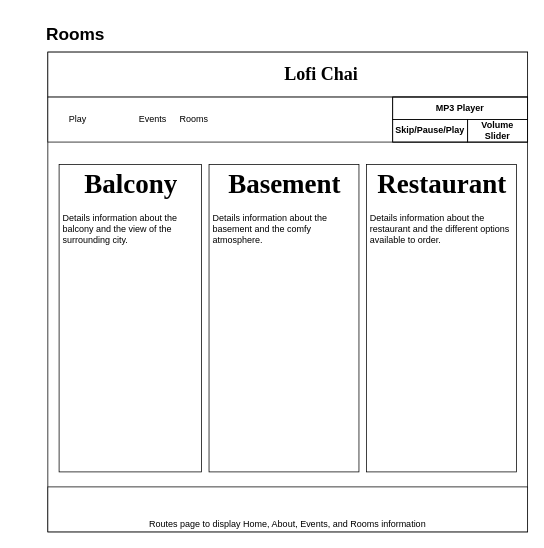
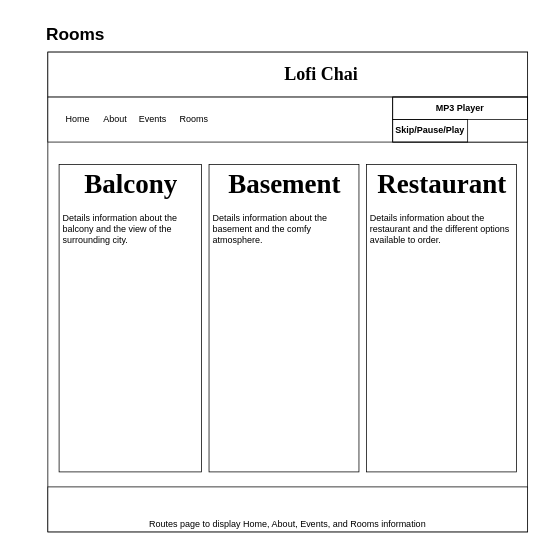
- <mxCell id="6" value="Play" style="text;html=1;strokeColor=none;fillColor=none;align=center;verticalAlign=middle;whiteSpace=wrap;rounded=0;" vertex="1" parent="1"><mxGeometry x="83" y="149" width="40" height="20" as="geometry" /></mxCell>
+ <mxCell id="6" value="Home" style="text;html=1;strokeColor=none;fillColor=none;align=center;verticalAlign=middle;whiteSpace=wrap;rounded=0;" vertex="1" parent="1"><mxGeometry x="83" y="149" width="40" height="20" as="geometry" /></mxCell>
+ <mxCell id="7" value="About" style="text;html=1;strokeColor=none;fillColor=none;align=center;verticalAlign=middle;whiteSpace=wrap;rounded=0;" vertex="1" parent="1"><mxGeometry x="133" y="149" width="40" height="20" as="geometry" /></mxCell>
- <mxCell id="15" value="&lt;b&gt;Volume Slider&lt;/b&gt;" style="text;html=1;fillColor=none;align=center;verticalAlign=middle;whiteSpace=wrap;rounded=0;strokeColor=#000000;" vertex="1" parent="1"><mxGeometry x="623" y="159" width="80" height="30" as="geometry" /></mxCell>
